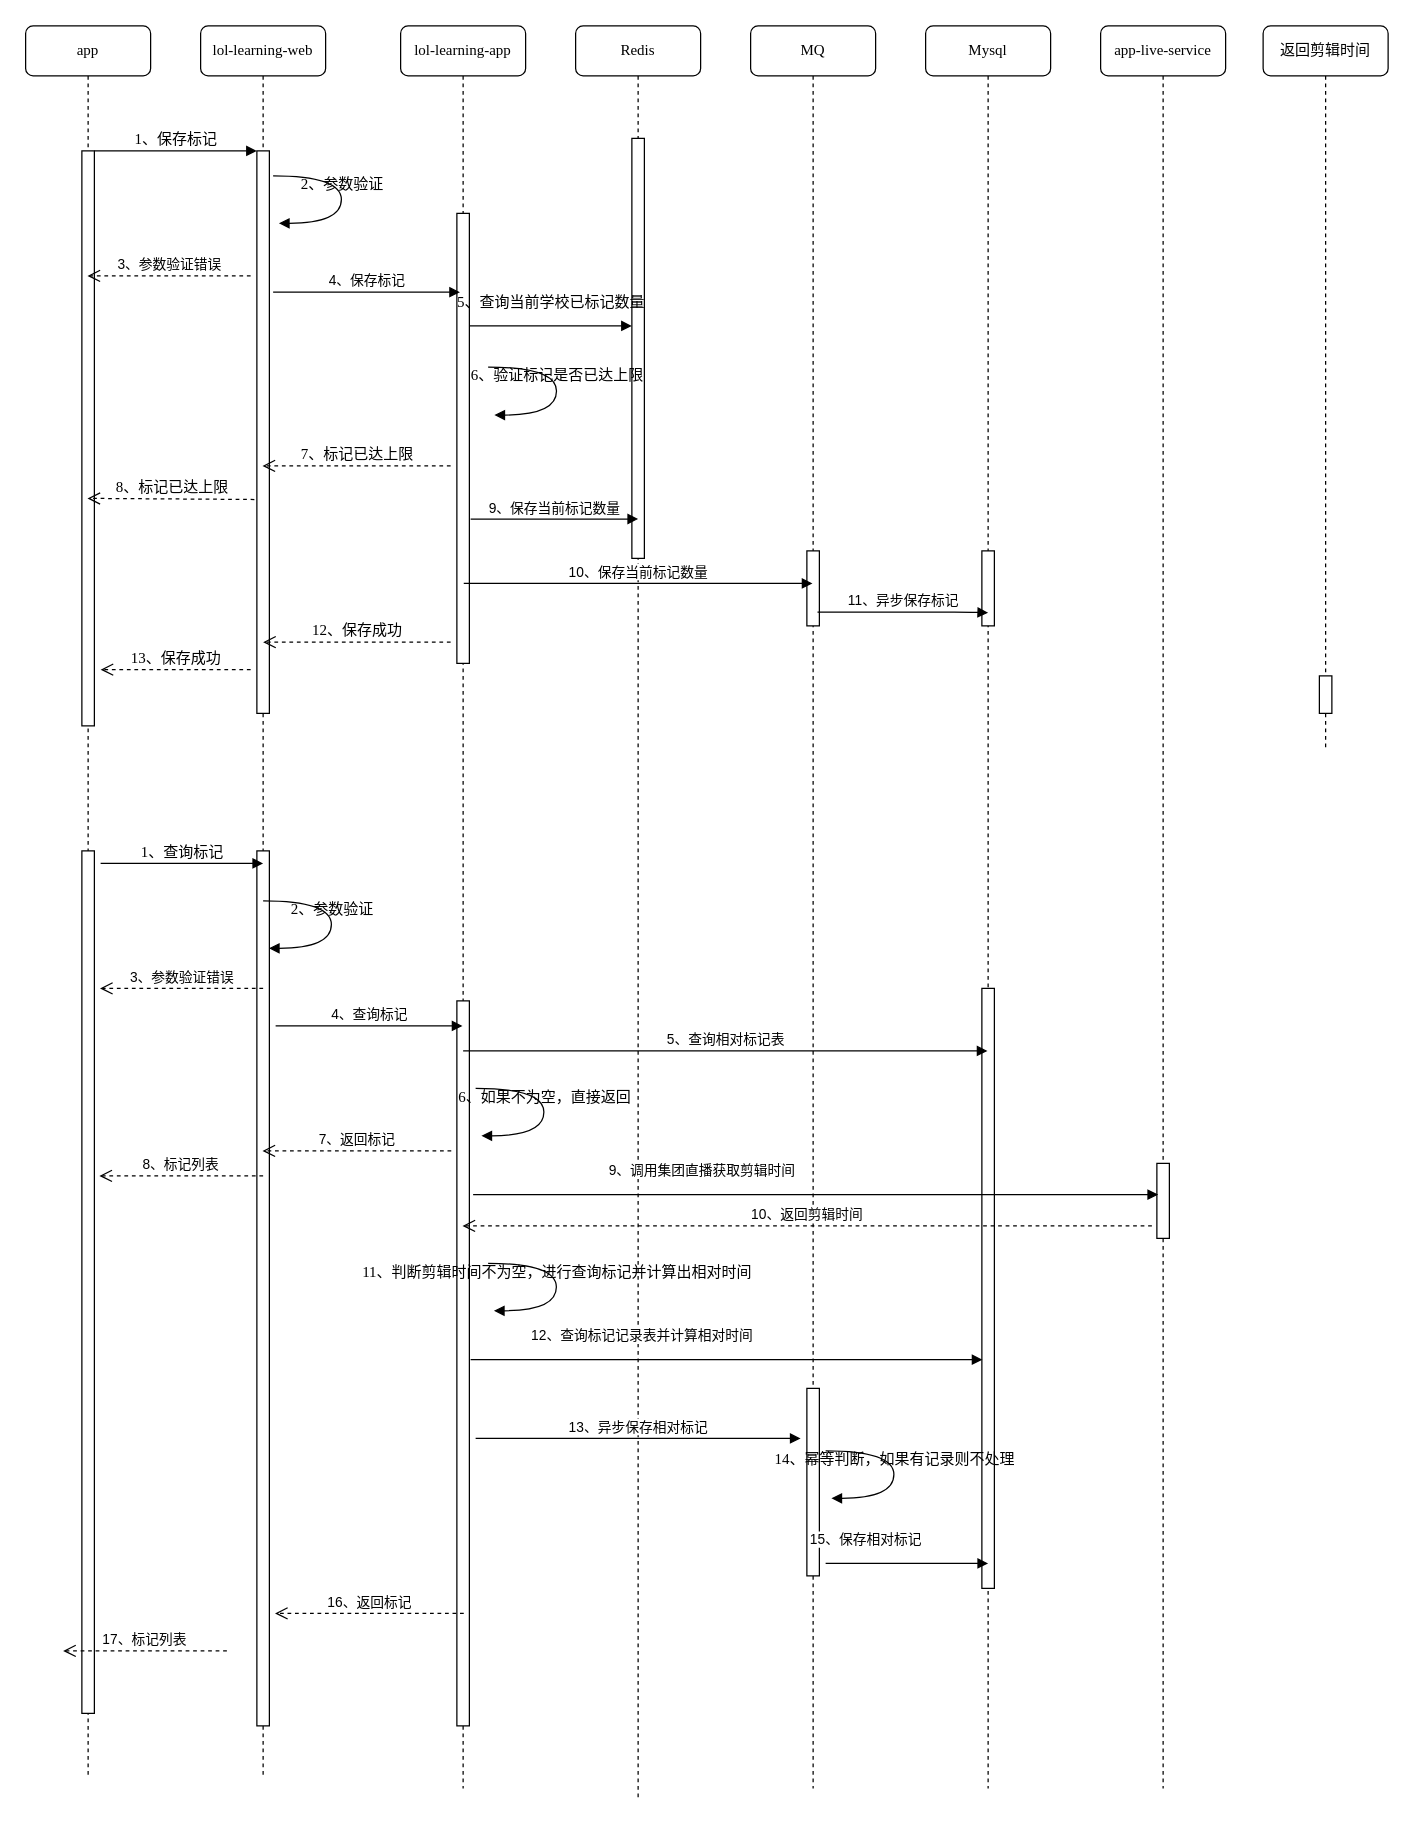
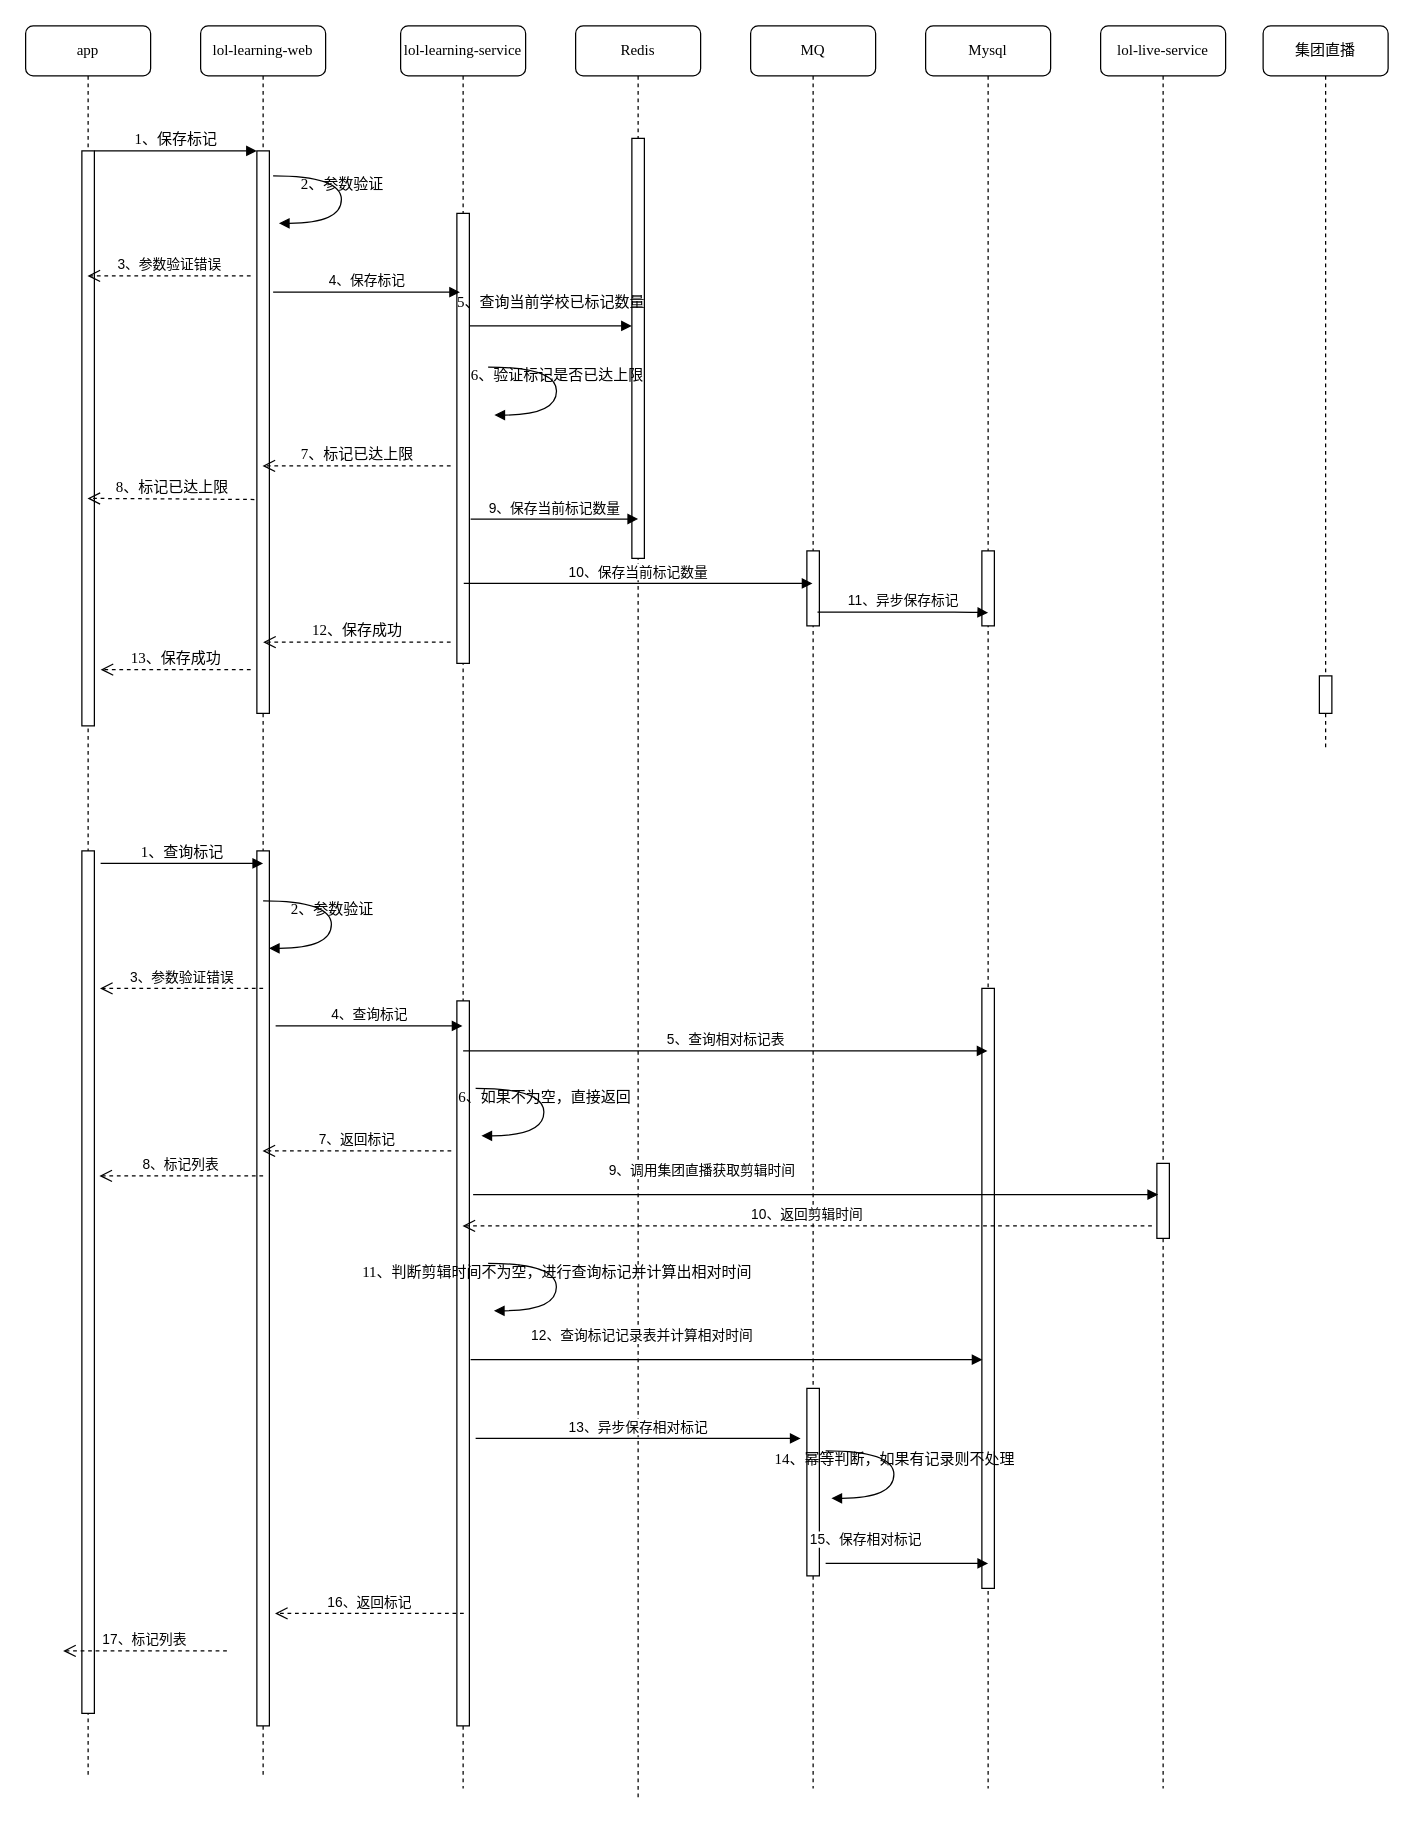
- <mxCell id="6" value="lol-learning-app" style="shape=umlLifeline;perimeter=lifelinePerimeter;whiteSpace=wrap;html=1;container=1;collapsible=0;recursiveResize=0;outlineConnect=0;rounded=1;shadow=0;comic=0;labelBackgroundColor=none;strokeWidth=1;fontFamily=Verdana;fontSize=12;align=center;" parent="1" vertex="1"><mxGeometry x="320" y="20" width="100" height="1410" as="geometry" /></mxCell>
+ <mxCell id="6" value="lol-learning-service" style="shape=umlLifeline;perimeter=lifelinePerimeter;whiteSpace=wrap;html=1;container=1;collapsible=0;recursiveResize=0;outlineConnect=0;rounded=1;shadow=0;comic=0;labelBackgroundColor=none;strokeWidth=1;fontFamily=Verdana;fontSize=12;align=center;" parent="1" vertex="1"><mxGeometry x="320" y="20" width="100" height="1410" as="geometry" /></mxCell>
- <mxCell id="17" value="app-live-service" style="shape=umlLifeline;perimeter=lifelinePerimeter;whiteSpace=wrap;html=1;container=1;collapsible=0;recursiveResize=0;outlineConnect=0;rounded=1;shadow=0;comic=0;labelBackgroundColor=none;strokeWidth=1;fontFamily=Verdana;fontSize=12;align=center;" parent="1" vertex="1"><mxGeometry x="880" y="20" width="100" height="1410" as="geometry" /></mxCell>
+ <mxCell id="17" value="lol-live-service" style="shape=umlLifeline;perimeter=lifelinePerimeter;whiteSpace=wrap;html=1;container=1;collapsible=0;recursiveResize=0;outlineConnect=0;rounded=1;shadow=0;comic=0;labelBackgroundColor=none;strokeWidth=1;fontFamily=Verdana;fontSize=12;align=center;" parent="1" vertex="1"><mxGeometry x="880" y="20" width="100" height="1410" as="geometry" /></mxCell>
- <mxCell id="35" value="返回剪辑时间" style="shape=umlLifeline;perimeter=lifelinePerimeter;whiteSpace=wrap;html=1;container=1;collapsible=0;recursiveResize=0;outlineConnect=0;rounded=1;shadow=0;comic=0;labelBackgroundColor=none;strokeWidth=1;fontFamily=Verdana;fontSize=12;align=center;" vertex="1" parent="1"><mxGeometry x="1010" y="20" width="100" height="580" as="geometry" /></mxCell>
+ <mxCell id="35" value="集团直播" style="shape=umlLifeline;perimeter=lifelinePerimeter;whiteSpace=wrap;html=1;container=1;collapsible=0;recursiveResize=0;outlineConnect=0;rounded=1;shadow=0;comic=0;labelBackgroundColor=none;strokeWidth=1;fontFamily=Verdana;fontSize=12;align=center;" vertex="1" parent="1"><mxGeometry x="1010" y="20" width="100" height="580" as="geometry" /></mxCell>
